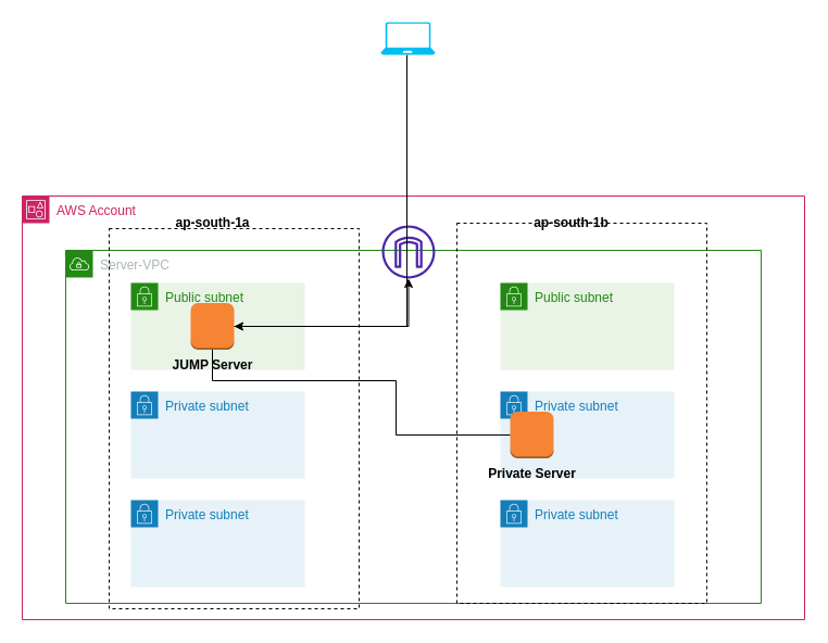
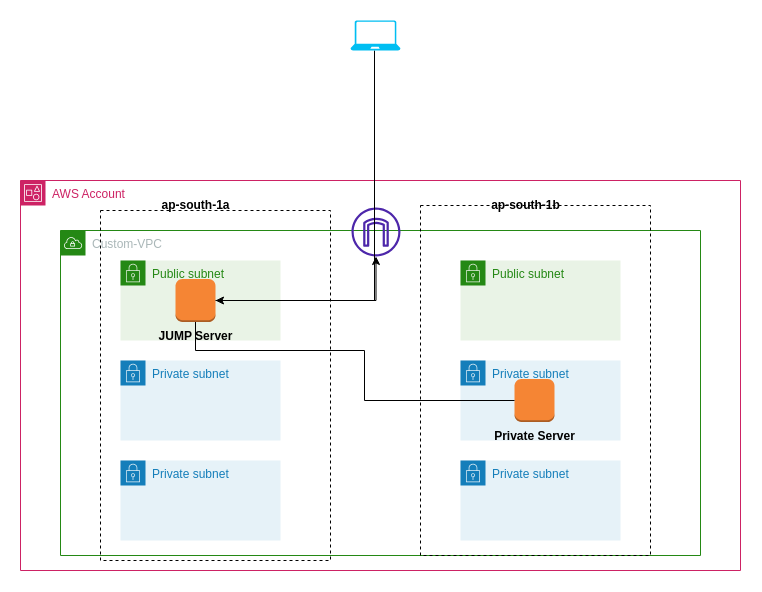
- <mxCell id="3" value="Server-VPC" style="points=[[0,0],[0.25,0],[0.5,0],[0.75,0],[1,0],[1,0.25],[1,0.5],[1,0.75],[1,1],[0.75,1],[0.5,1],[0.25,1],[0,1],[0,0.75],[0,0.5],[0,0.25]];outlineConnect=0;gradientColor=none;html=1;whiteSpace=wrap;fontSize=12;fontStyle=0;container=1;pointerEvents=0;collapsible=0;recursiveResize=0;shape=mxgraph.aws4.group;grIcon=mxgraph.aws4.group_vpc;strokeColor=#248814;fillColor=none;verticalAlign=top;align=left;spacingLeft=30;fontColor=#AAB7B8;dashed=0;" vertex="1" parent="2"><mxGeometry x="40" y="50" width="640" height="325" as="geometry" /></mxCell>
+ <mxCell id="3" value="Custom-VPC" style="points=[[0,0],[0.25,0],[0.5,0],[0.75,0],[1,0],[1,0.25],[1,0.5],[1,0.75],[1,1],[0.75,1],[0.5,1],[0.25,1],[0,1],[0,0.75],[0,0.5],[0,0.25]];outlineConnect=0;gradientColor=none;html=1;whiteSpace=wrap;fontSize=12;fontStyle=0;container=1;pointerEvents=0;collapsible=0;recursiveResize=0;shape=mxgraph.aws4.group;grIcon=mxgraph.aws4.group_vpc;strokeColor=#248814;fillColor=none;verticalAlign=top;align=left;spacingLeft=30;fontColor=#AAB7B8;dashed=0;" vertex="1" parent="2"><mxGeometry x="40" y="50" width="640" height="325" as="geometry" /></mxCell>
- <mxCell id="13" value="&lt;b&gt;Private Server&lt;/b&gt;" style="outlineConnect=0;dashed=0;verticalLabelPosition=bottom;verticalAlign=top;align=center;html=1;shape=mxgraph.aws3.instance;fillColor=#F58534;gradientColor=none;" vertex="1" parent="12"><mxGeometry x="9" y="18.5" width="40" height="43" as="geometry" /></mxCell>
+ <mxCell id="13" value="&lt;b&gt;Private Server&lt;/b&gt;" style="outlineConnect=0;dashed=0;verticalLabelPosition=bottom;verticalAlign=top;align=center;html=1;shape=mxgraph.aws3.instance;fillColor=#F58534;gradientColor=none;" vertex="1" parent="12"><mxGeometry x="54" y="18.5" width="40" height="43" as="geometry" /></mxCell>
